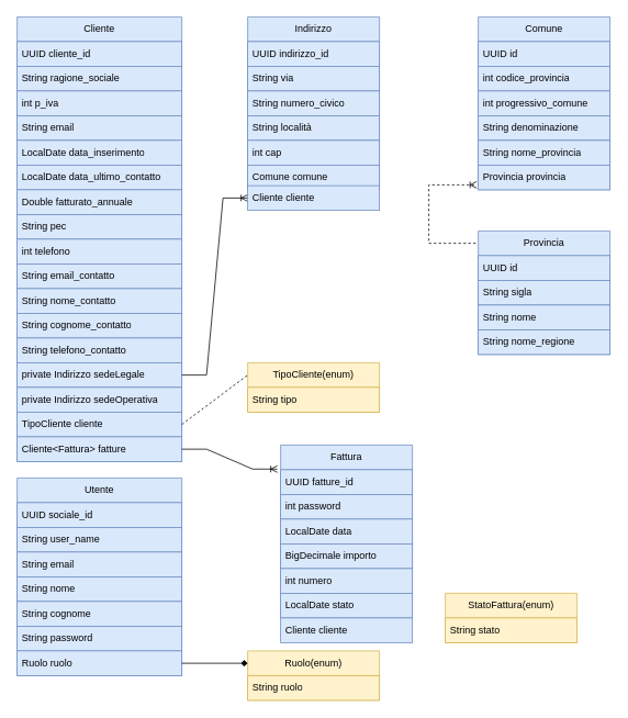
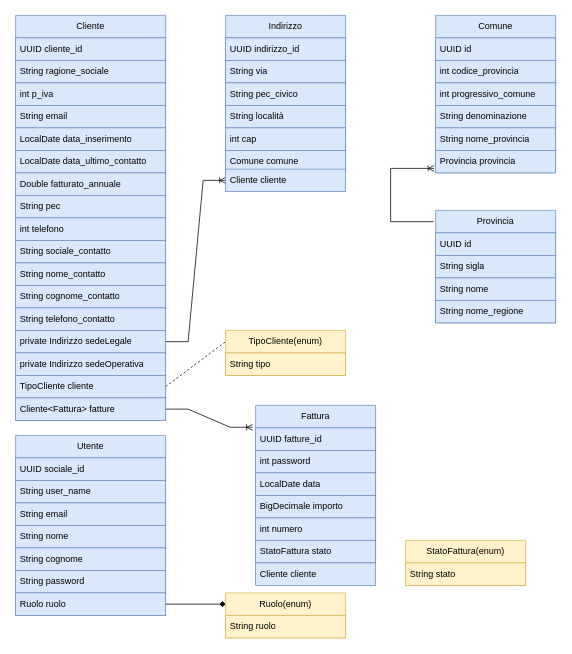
- <mxCell id="5" value="String numero_civico" style="text;strokeColor=#6c8ebf;fillColor=#dae8fc;align=left;verticalAlign=middle;spacingLeft=4;spacingRight=4;overflow=hidden;points=[[0,0.5],[1,0.5]];portConstraint=eastwest;rotatable=0;whiteSpace=wrap;html=1;" parent="2" vertex="1"><mxGeometry y="90" width="160" height="30" as="geometry" /></mxCell>
+ <mxCell id="5" value="String pec_civico" style="text;strokeColor=#6c8ebf;fillColor=#dae8fc;align=left;verticalAlign=middle;spacingLeft=4;spacingRight=4;overflow=hidden;points=[[0,0.5],[1,0.5]];portConstraint=eastwest;rotatable=0;whiteSpace=wrap;html=1;" parent="2" vertex="1"><mxGeometry y="90" width="160" height="30" as="geometry" /></mxCell>
- <mxCell id="62" value="" style="fontSize=12;html=1;endArrow=ERoneToMany;rounded=0;edgeStyle=elbowEdgeStyle;elbow=horizontal;exitX=-0.019;exitY=0.1;exitDx=0;exitDy=0;entryX=-0.012;entryY=0.8;entryDx=0;entryDy=0;entryPerimeter=0;exitPerimeter=0;dashed=1;" parent="1" source="57" target="33" edge="1"><mxGeometry width="100" height="100" relative="1" as="geometry"><mxPoint x="580" y="285" as="sourcePoint" /><mxPoint x="580" y="210" as="targetPoint" /><Array as="points"><mxPoint x="520" y="255" /></Array></mxGeometry></mxCell>
+ <mxCell id="62" value="" style="fontSize=12;html=1;endArrow=ERoneToMany;rounded=0;edgeStyle=elbowEdgeStyle;elbow=horizontal;exitX=-0.019;exitY=0.1;exitDx=0;exitDy=0;entryX=-0.012;entryY=0.8;entryDx=0;entryDy=0;entryPerimeter=0;exitPerimeter=0;" parent="1" source="57" target="33" edge="1"><mxGeometry width="100" height="100" relative="1" as="geometry"><mxPoint x="580" y="285" as="sourcePoint" /><mxPoint x="580" y="210" as="targetPoint" /><Array as="points"><mxPoint x="520" y="255" /></Array></mxGeometry></mxCell>
- <mxCell id="19" value="String email_contatto" style="text;strokeColor=#6c8ebf;fillColor=#dae8fc;align=left;verticalAlign=middle;spacingLeft=4;spacingRight=4;overflow=hidden;points=[[0,0.5],[1,0.5]];portConstraint=eastwest;rotatable=0;whiteSpace=wrap;html=1;" parent="9" vertex="1"><mxGeometry y="300" width="200" height="30" as="geometry" /></mxCell>
+ <mxCell id="19" value="String sociale_contatto" style="text;strokeColor=#6c8ebf;fillColor=#dae8fc;align=left;verticalAlign=middle;spacingLeft=4;spacingRight=4;overflow=hidden;points=[[0,0.5],[1,0.5]];portConstraint=eastwest;rotatable=0;whiteSpace=wrap;html=1;" parent="9" vertex="1"><mxGeometry y="300" width="200" height="30" as="geometry" /></mxCell>
- <mxCell id="40" value="LocalDate stato" style="text;strokeColor=#6c8ebf;fillColor=#dae8fc;align=left;verticalAlign=middle;spacingLeft=4;spacingRight=4;overflow=hidden;points=[[0,0.5],[1,0.5]];portConstraint=eastwest;rotatable=0;whiteSpace=wrap;html=1;" parent="34" vertex="1"><mxGeometry y="180" width="160" height="30" as="geometry" /></mxCell>
+ <mxCell id="40" value="StatoFattura stato" style="text;strokeColor=#6c8ebf;fillColor=#dae8fc;align=left;verticalAlign=middle;spacingLeft=4;spacingRight=4;overflow=hidden;points=[[0,0.5],[1,0.5]];portConstraint=eastwest;rotatable=0;whiteSpace=wrap;html=1;" parent="34" vertex="1"><mxGeometry y="180" width="160" height="30" as="geometry" /></mxCell>
